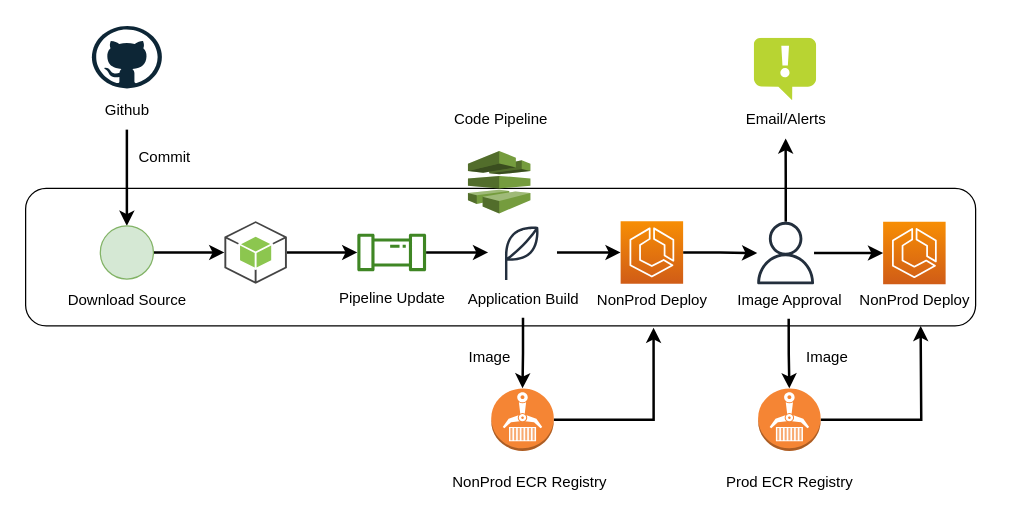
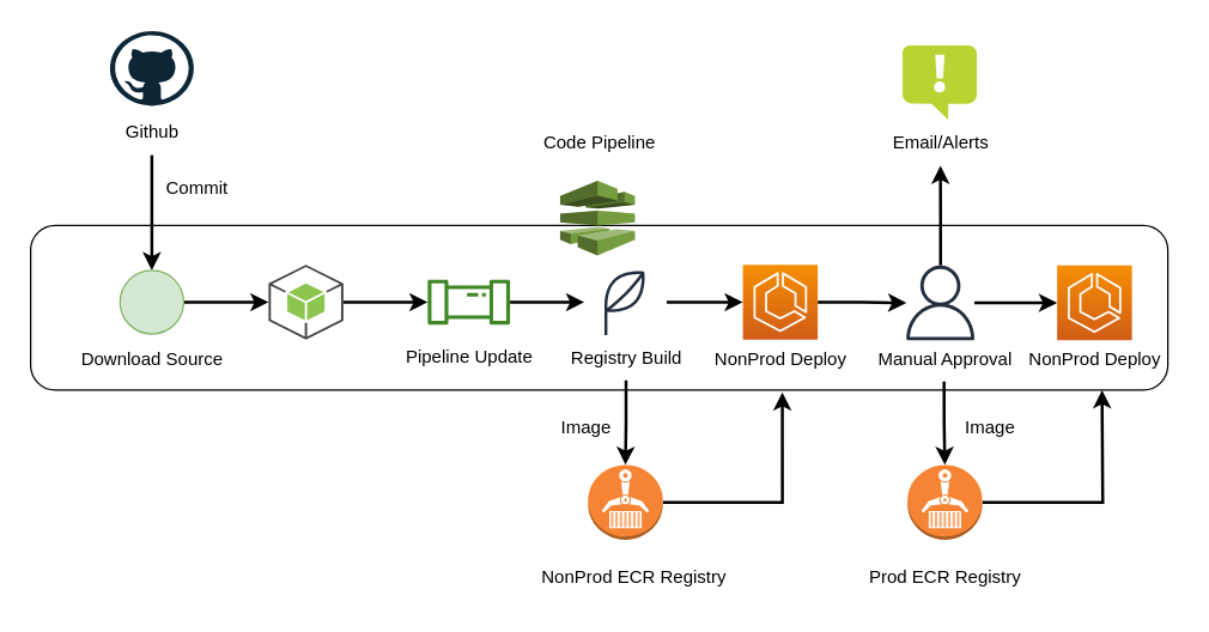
- <mxCell id="17" value="Application Build" style="text;html=1;resizable=0;autosize=1;align=center;verticalAlign=middle;points=[];fillColor=none;strokeColor=none;rounded=0;" parent="1" vertex="1"><mxGeometry x="362.86" y="223.5" width="110" height="30" as="geometry" /></mxCell>
+ <mxCell id="17" value="Registry Build" style="text;html=1;resizable=0;autosize=1;align=center;verticalAlign=middle;points=[];fillColor=none;strokeColor=none;rounded=0;" parent="1" vertex="1"><mxGeometry x="362.86" y="223.5" width="110" height="30" as="geometry" /></mxCell>
- <mxCell id="24" value="Image Approval" style="text;html=1;resizable=0;autosize=1;align=center;verticalAlign=middle;points=[];fillColor=none;strokeColor=none;rounded=0;" parent="1" vertex="1"><mxGeometry x="576" y="225" width="110" height="30" as="geometry" /></mxCell>
+ <mxCell id="24" value="Manual Approval" style="text;html=1;resizable=0;autosize=1;align=center;verticalAlign=middle;points=[];fillColor=none;strokeColor=none;rounded=0;" parent="1" vertex="1"><mxGeometry x="576" y="225" width="110" height="30" as="geometry" /></mxCell>
